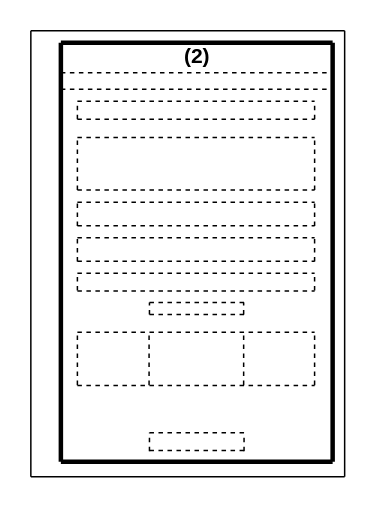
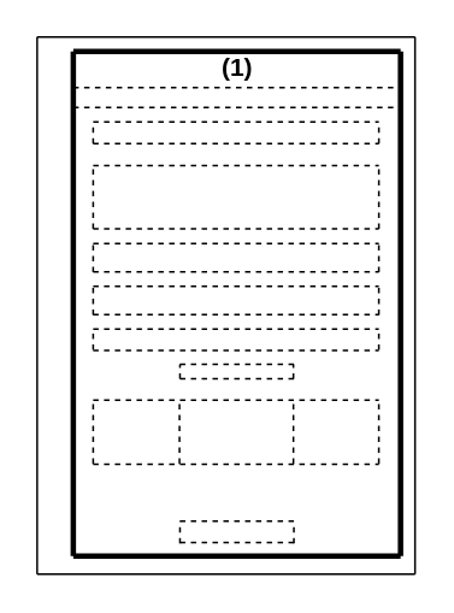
- <mxCell id="7" value="&lt;span style=&quot;font-size: 14px&quot;&gt;(2)&lt;/span&gt;" style="text;html=1;strokeColor=none;fillColor=none;align=center;verticalAlign=bottom;whiteSpace=wrap;rounded=0;fontSize=14;fontStyle=1" vertex="1" parent="1"><mxGeometry x="110.55" y="31.81" width="40" height="16.06" as="geometry" /></mxCell>
+ <mxCell id="7" value="&lt;span style=&quot;font-size: 14px&quot;&gt;(1)&lt;/span&gt;" style="text;html=1;strokeColor=none;fillColor=none;align=center;verticalAlign=bottom;whiteSpace=wrap;rounded=0;fontSize=14;fontStyle=1" vertex="1" parent="1"><mxGeometry x="110.55" y="31.81" width="40" height="16.06" as="geometry" /></mxCell>
